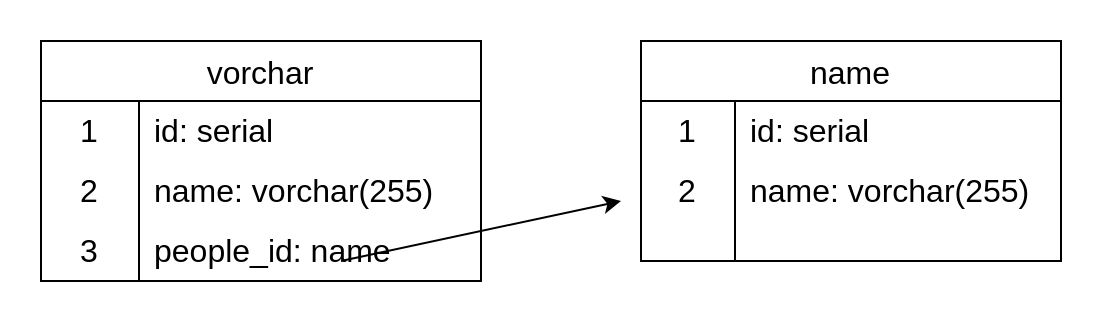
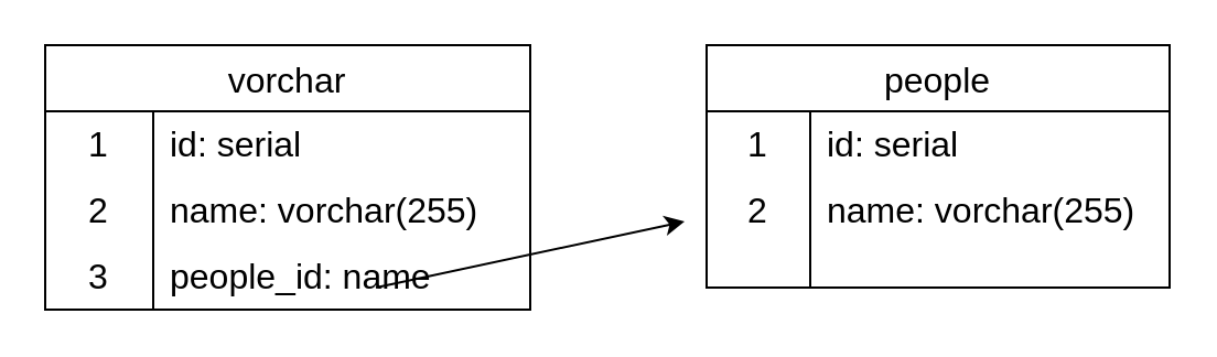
- <mxCell id="12" value="name" style="shape=table;startSize=30;container=1;collapsible=0;childLayout=tableLayout;fixedRows=1;rowLines=0;fontStyle=0;strokeColor=default;fontSize=16;" vertex="1" parent="1"><mxGeometry x="320" y="20" width="210" height="110" as="geometry" /></mxCell>
+ <mxCell id="12" value="people" style="shape=table;startSize=30;container=1;collapsible=0;childLayout=tableLayout;fixedRows=1;rowLines=0;fontStyle=0;strokeColor=default;fontSize=16;" vertex="1" parent="1"><mxGeometry x="320" y="20" width="210" height="110" as="geometry" /></mxCell>
